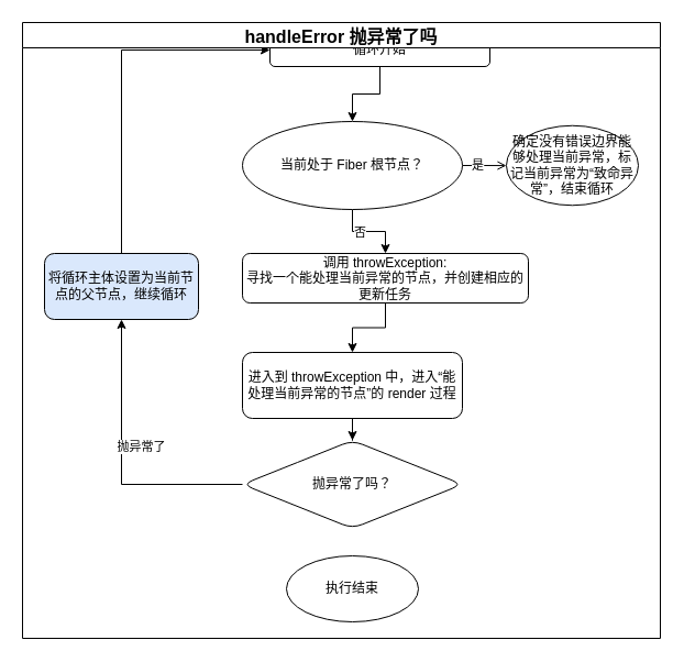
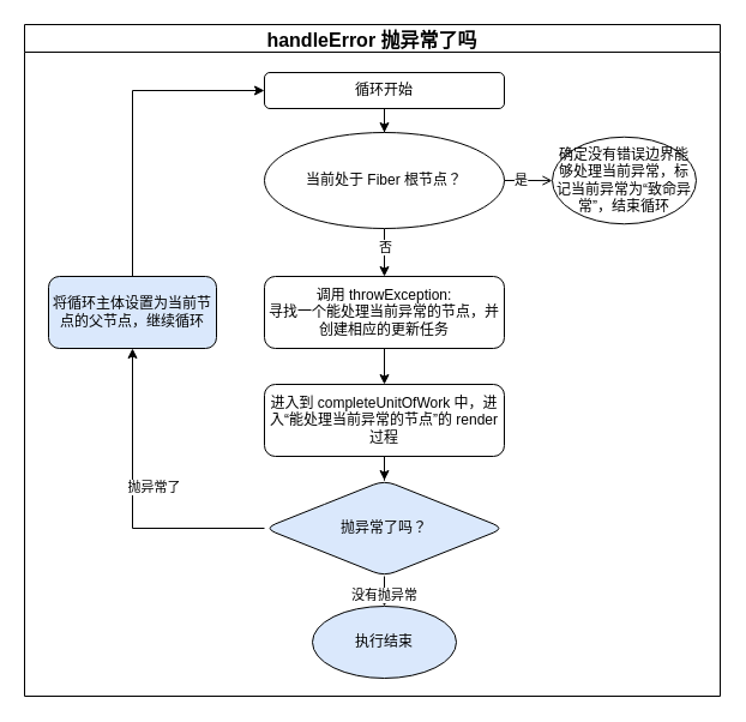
- <mxCell id="3" value="循环开始" style="rounded=1;whiteSpace=wrap;html=1;" vertex="1" parent="1"><mxGeometry x="245" y="30" width="200" height="30" as="geometry" /></mxCell>
+ <mxCell id="3" value="循环开始" style="rounded=1;whiteSpace=wrap;html=1;" vertex="1" parent="1"><mxGeometry x="220" y="60" width="200" height="30" as="geometry" /></mxCell>
- <mxCell id="10" value="调用 throwException:&lt;br&gt;寻找一个能处理当前异常的节点，并创建相应的更新任务" style="whiteSpace=wrap;html=1;rounded=1;" vertex="1" parent="1"><mxGeometry x="220" y="230" width="260" height="45" as="geometry" /></mxCell>
+ <mxCell id="10" value="调用 throwException:&lt;br&gt;寻找一个能处理当前异常的节点，并创建相应的更新任务" style="whiteSpace=wrap;html=1;rounded=1;" vertex="1" parent="1"><mxGeometry x="220" y="230" width="200" height="60" as="geometry" /></mxCell>
- <mxCell id="13" value="进入到&amp;nbsp;throwException 中，进入“能处理当前异常的节点”的 render 过程" style="whiteSpace=wrap;html=1;rounded=1;" vertex="1" parent="1"><mxGeometry x="220" y="320" width="200" height="60" as="geometry" /></mxCell>
+ <mxCell id="13" value="进入到&amp;nbsp;completeUnitOfWork 中，进入“能处理当前异常的节点”的 render 过程" style="whiteSpace=wrap;html=1;rounded=1;" vertex="1" parent="1"><mxGeometry x="220" y="320" width="200" height="60" as="geometry" /></mxCell>
- <mxCell id="18" value="抛异常了吗？" style="rhombus;whiteSpace=wrap;html=1;rounded=1;" vertex="1" parent="1"><mxGeometry x="220" y="400" width="200" height="80" as="geometry" /></mxCell>
+ <mxCell id="18" value="抛异常了吗？" style="rhombus;whiteSpace=wrap;html=1;rounded=1;fillColor=#dae8fc;" vertex="1" parent="1"><mxGeometry x="220" y="400" width="200" height="80" as="geometry" /></mxCell>
+ <mxCell id="14" value="" style="edgeStyle=orthogonalEdgeStyle;rounded=0;orthogonalLoop=1;jettySize=auto;html=1;" edge="1" parent="1" source="18" target="19"><mxGeometry relative="1" as="geometry" /></mxCell>
+ <mxCell id="15" value="没有抛异常" style="edgeLabel;html=1;align=center;verticalAlign=middle;resizable=0;points=[];" vertex="1" connectable="0" parent="14"><mxGeometry x="-0.444" y="-1" relative="1" as="geometry"><mxPoint as="offset" /></mxGeometry></mxCell>
- <mxCell id="19" value="执行结束" style="ellipse;whiteSpace=wrap;html=1;rounded=1;" vertex="1" parent="1"><mxGeometry x="260" y="505" width="120" height="60" as="geometry" /></mxCell>
+ <mxCell id="19" value="执行结束" style="ellipse;whiteSpace=wrap;html=1;rounded=1;fillColor=#dae8fc;" vertex="1" parent="1"><mxGeometry x="260" y="505" width="120" height="60" as="geometry" /></mxCell>
